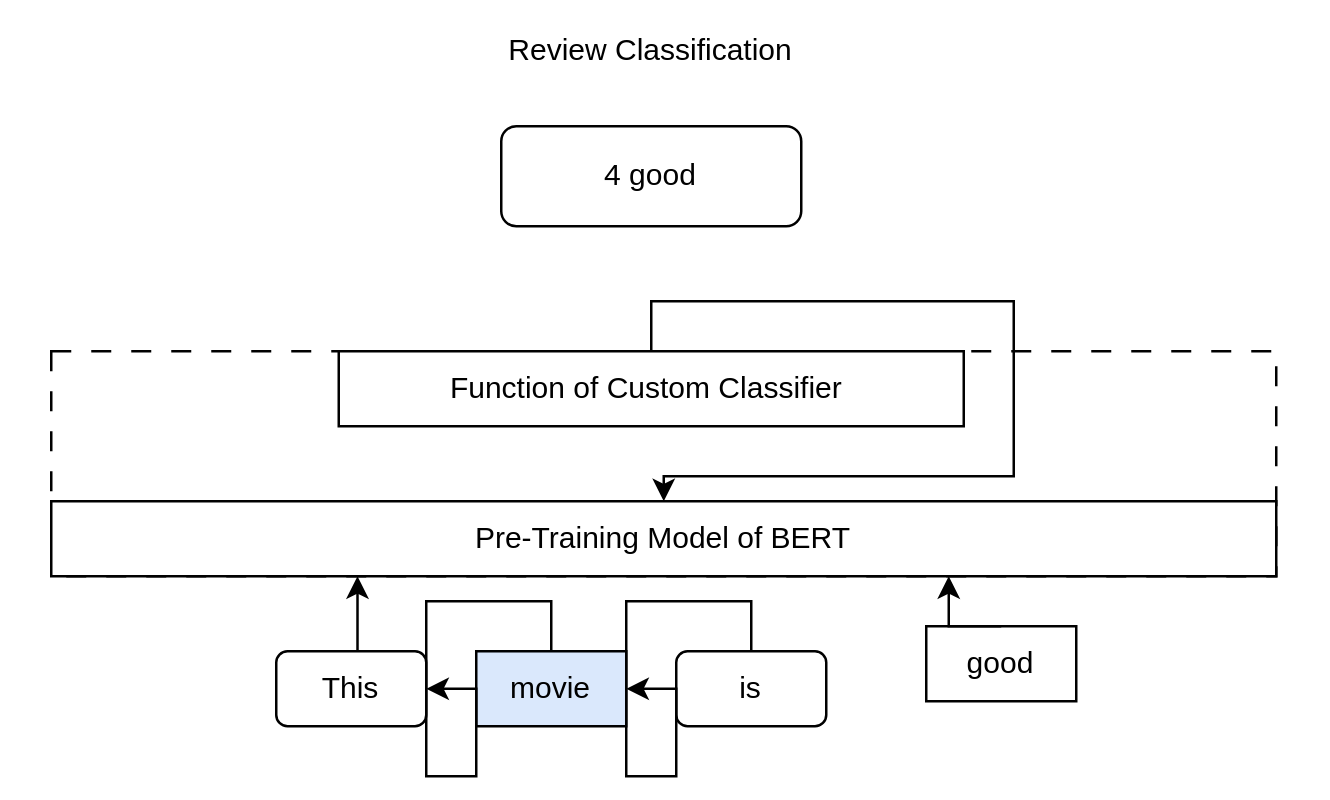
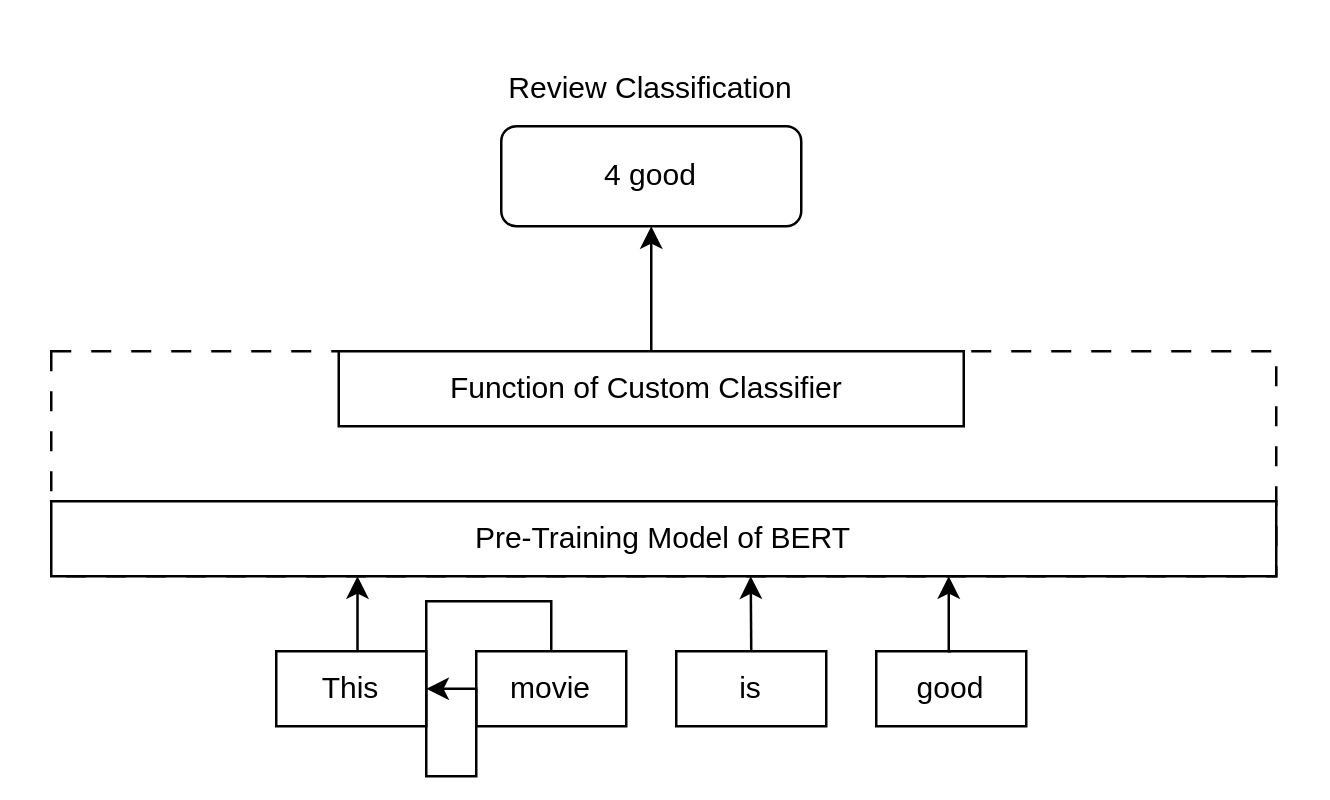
- <mxCell id="3" value="Review Classification" style="text;html=1;strokeColor=none;fillColor=none;align=center;verticalAlign=middle;whiteSpace=wrap;rounded=0;" vertex="1" parent="1"><mxGeometry x="190" y="5" width="140" height="30" as="geometry" /></mxCell>
+ <mxCell id="3" value="Review Classification" style="text;html=1;strokeColor=none;fillColor=none;align=center;verticalAlign=middle;whiteSpace=wrap;rounded=0;" vertex="1" parent="1"><mxGeometry x="190" y="20" width="140" height="30" as="geometry" /></mxCell>
- <mxCell id="6" style="edgeStyle=orthogonalEdgeStyle;rounded=0;orthogonalLoop=1;jettySize=auto;html=1;exitX=0.5;exitY=0;exitDx=0;exitDy=0;" edge="1" parent="1" source="7" target="5"><mxGeometry relative="1" as="geometry" /></mxCell>
+ <mxCell id="6" style="edgeStyle=orthogonalEdgeStyle;rounded=0;orthogonalLoop=1;jettySize=auto;html=1;exitX=0.5;exitY=0;exitDx=0;exitDy=0;entryX=0.5;entryY=1;entryDx=0;entryDy=0;" edge="1" parent="1" source="7" target="2"><mxGeometry relative="1" as="geometry" /></mxCell>
- <mxCell id="14" style="edgeStyle=orthogonalEdgeStyle;rounded=0;orthogonalLoop=1;jettySize=auto;html=1;exitX=0.5;exitY=0;exitDx=0;exitDy=0;" edge="1" parent="1" source="11" target="10"><mxGeometry relative="1" as="geometry" /></mxCell>
+ <mxCell id="14" style="edgeStyle=orthogonalEdgeStyle;rounded=0;orthogonalLoop=1;jettySize=auto;html=1;exitX=0.5;exitY=0;exitDx=0;exitDy=0;entryX=0.571;entryY=1;entryDx=0;entryDy=0;entryPerimeter=0;" edge="1" parent="1" source="11" target="5"><mxGeometry relative="1" as="geometry" /></mxCell>
- <mxCell id="12" value="good" style="rounded=0;whiteSpace=wrap;html=1;" vertex="1" parent="1"><mxGeometry x="370" y="250" width="60" height="30" as="geometry" /></mxCell>
+ <mxCell id="12" value="good" style="rounded=0;whiteSpace=wrap;html=1;" vertex="1" parent="1"><mxGeometry x="350" y="260" width="60" height="30" as="geometry" /></mxCell>
- <mxCell id="9" value="This" style="whiteSpace=wrap;html=1;rounded=1;" vertex="1" parent="1"><mxGeometry x="110" y="260" width="60" height="30" as="geometry" /></mxCell>
+ <mxCell id="9" value="This" style="rounded=0;whiteSpace=wrap;html=1;" vertex="1" parent="1"><mxGeometry x="110" y="260" width="60" height="30" as="geometry" /></mxCell>
- <mxCell id="10" value="movie" style="rounded=0;whiteSpace=wrap;html=1;fillColor=#dae8fc;" vertex="1" parent="1"><mxGeometry x="190" y="260" width="60" height="30" as="geometry" /></mxCell>
+ <mxCell id="10" value="movie" style="rounded=0;whiteSpace=wrap;html=1;" vertex="1" parent="1"><mxGeometry x="190" y="260" width="60" height="30" as="geometry" /></mxCell>
- <mxCell id="11" value="is" style="whiteSpace=wrap;html=1;rounded=1;" vertex="1" parent="1"><mxGeometry x="270" y="260" width="60" height="30" as="geometry" /></mxCell>
+ <mxCell id="11" value="is" style="rounded=0;whiteSpace=wrap;html=1;" vertex="1" parent="1"><mxGeometry x="270" y="260" width="60" height="30" as="geometry" /></mxCell>
